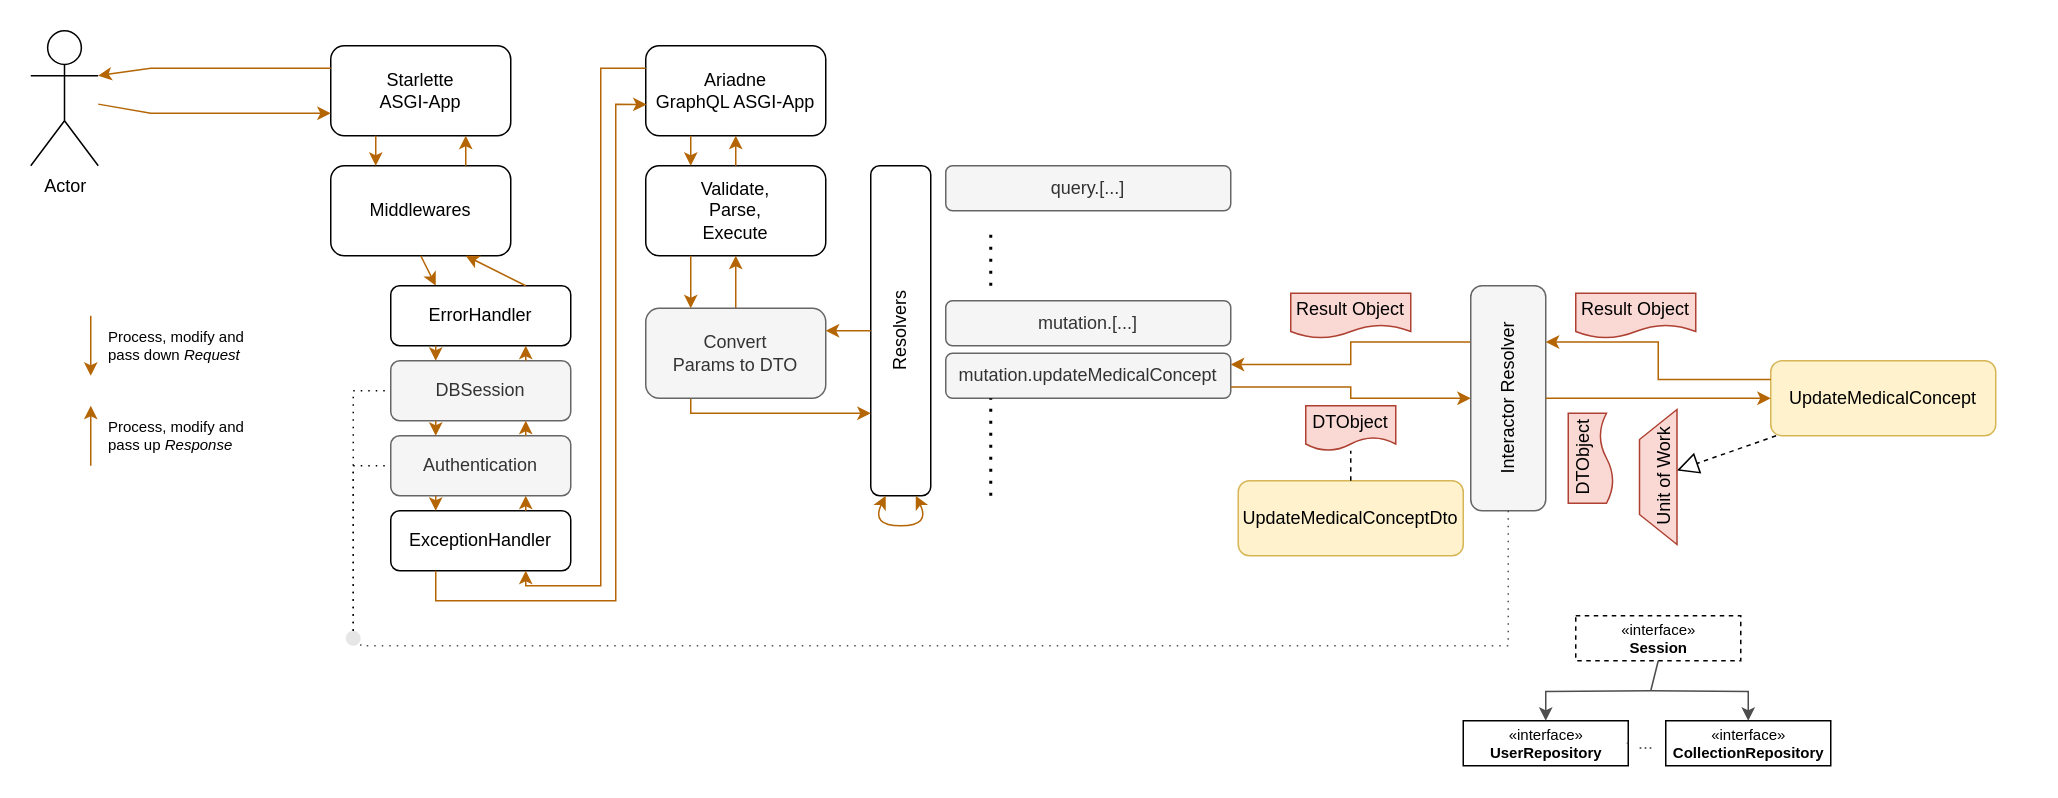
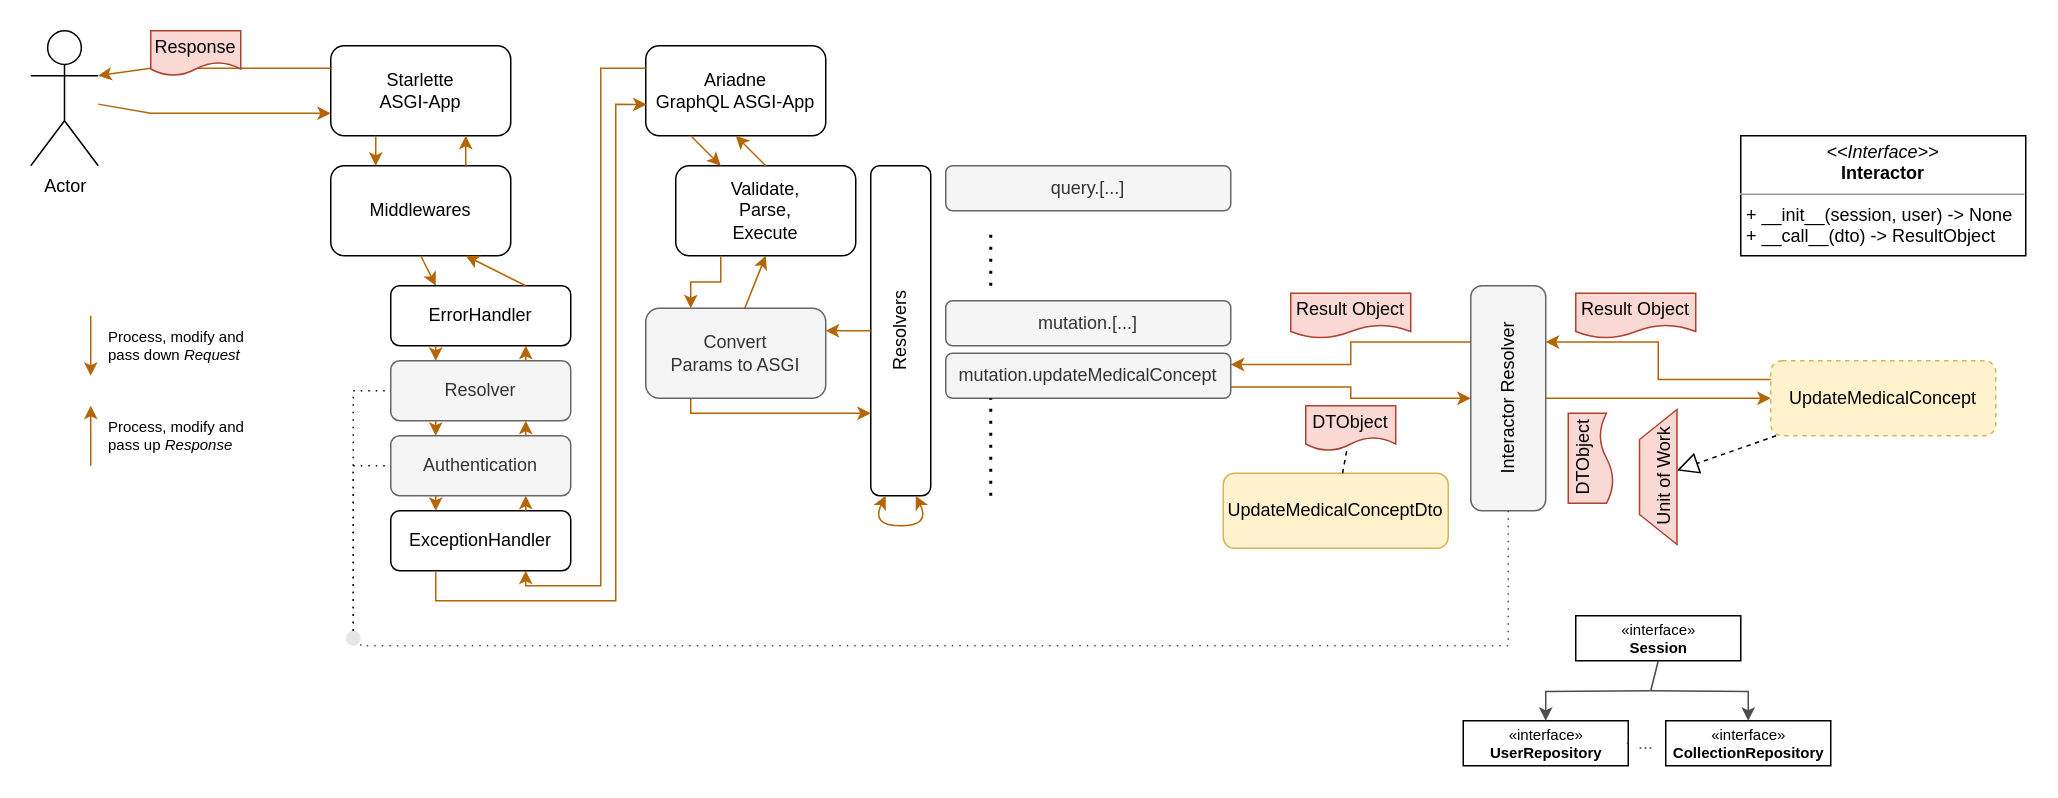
+ <mxCell id="43" value="Response" style="shape=document;whiteSpace=wrap;html=1;boundedLbl=1;fillColor=#fad9d5;strokeColor=#ae4132;" parent="1" vertex="1"><mxGeometry x="100" y="20" width="60" height="30" as="geometry" /></mxCell>
+ <mxCell id="29" value="&lt;p style=&quot;margin: 0px ; margin-top: 4px ; text-align: center&quot;&gt;&lt;i&gt;&amp;lt;&amp;lt;Interface&amp;gt;&amp;gt;&lt;/i&gt;&lt;br&gt;&lt;b&gt;Interactor&lt;/b&gt;&lt;/p&gt;&lt;hr size=&quot;1&quot;&gt;&lt;p style=&quot;margin: 0px ; margin-left: 4px&quot;&gt;&lt;/p&gt;&lt;p style=&quot;margin: 0px ; margin-left: 4px&quot;&gt;+ __init__(session, user) -&amp;gt; None&lt;/p&gt;&lt;p style=&quot;margin: 0px ; margin-left: 4px&quot;&gt;+ __call__(dto) -&amp;gt; ResultObject&lt;br&gt;&lt;/p&gt;" style="verticalAlign=top;align=left;overflow=fill;fontSize=12;fontFamily=Helvetica;html=1;" parent="1" vertex="1"><mxGeometry x="1160" y="90" width="190" height="80" as="geometry" /></mxCell>
- <mxCell id="17" value="Validate,&lt;br&gt;Parse,&lt;br&gt;Execute" style="rounded=1;whiteSpace=wrap;html=1;" parent="1" vertex="1"><mxGeometry x="430" y="110" width="120" height="60" as="geometry" /></mxCell>
+ <mxCell id="17" value="Validate,&lt;br&gt;Parse,&lt;br&gt;Execute" style="rounded=1;whiteSpace=wrap;html=1;" parent="1" vertex="1"><mxGeometry x="450" y="110" width="120" height="60" as="geometry" /></mxCell>
- <mxCell id="68" value="Convert&lt;br&gt;Params to DTO" style="rounded=1;whiteSpace=wrap;html=1;fillColor=#f5f5f5;fontColor=#333333;strokeColor=#666666;" parent="1" vertex="1"><mxGeometry x="430" y="205" width="120" height="60" as="geometry" /></mxCell>
+ <mxCell id="68" value="Convert&lt;br&gt;Params to ASGI" style="rounded=1;whiteSpace=wrap;html=1;fillColor=#f5f5f5;fontColor=#333333;strokeColor=#666666;" parent="1" vertex="1"><mxGeometry x="430" y="205" width="120" height="60" as="geometry" /></mxCell>
- <mxCell id="4" value="DBSession" style="rounded=1;whiteSpace=wrap;html=1;fillColor=#f5f5f5;fontColor=#333333;strokeColor=#666666;" parent="1" vertex="1"><mxGeometry x="260" y="240" width="120" height="40" as="geometry" /></mxCell>
+ <mxCell id="4" value="Resolver" style="rounded=1;whiteSpace=wrap;html=1;fillColor=#f5f5f5;fontColor=#333333;strokeColor=#666666;" parent="1" vertex="1"><mxGeometry x="260" y="240" width="120" height="40" as="geometry" /></mxCell>
- <mxCell id="28" value="&lt;meta charset=&quot;utf-8&quot;&gt;&lt;span style=&quot;font-family: helvetica; font-size: 12px; font-style: normal; font-weight: 400; letter-spacing: normal; text-align: center; text-indent: 0px; text-transform: none; word-spacing: 0px; display: inline; float: none;&quot;&gt;UpdateMedicalConcept&lt;/span&gt;" style="rounded=1;whiteSpace=wrap;html=1;fontSize=10;fillColor=#fff2cc;strokeColor=#d6b656;fontColor=default;labelBackgroundColor=none;" parent="1" vertex="1"><mxGeometry x="1180" y="240" width="150" height="50" as="geometry" /></mxCell>
+ <mxCell id="28" value="&lt;meta charset=&quot;utf-8&quot;&gt;&lt;span style=&quot;font-family: helvetica; font-size: 12px; font-style: normal; font-weight: 400; letter-spacing: normal; text-align: center; text-indent: 0px; text-transform: none; word-spacing: 0px; display: inline; float: none;&quot;&gt;UpdateMedicalConcept&lt;/span&gt;" style="rounded=1;whiteSpace=wrap;html=1;fontSize=10;fillColor=#fff2cc;strokeColor=#d6b656;fontColor=default;labelBackgroundColor=none;dashed=1;" parent="1" vertex="1"><mxGeometry x="1180" y="240" width="150" height="50" as="geometry" /></mxCell>
- <mxCell id="44" value="&lt;span style=&quot;color: rgb(0, 0, 0); font-family: helvetica; font-size: 12px; font-style: normal; font-weight: 400; letter-spacing: normal; text-align: center; text-indent: 0px; text-transform: none; word-spacing: 0px; display: inline; float: none;&quot;&gt;UpdateMedicalConceptDto&lt;/span&gt;" style="rounded=1;whiteSpace=wrap;html=1;fontSize=10;fillColor=#fff2cc;strokeColor=#d6b656;labelBackgroundColor=none;" parent="1" vertex="1"><mxGeometry x="825" y="320" width="150" height="50" as="geometry" /></mxCell>
+ <mxCell id="44" value="&lt;span style=&quot;color: rgb(0, 0, 0); font-family: helvetica; font-size: 12px; font-style: normal; font-weight: 400; letter-spacing: normal; text-align: center; text-indent: 0px; text-transform: none; word-spacing: 0px; display: inline; float: none;&quot;&gt;UpdateMedicalConceptDto&lt;/span&gt;" style="rounded=1;whiteSpace=wrap;html=1;fontSize=10;fillColor=#fff2cc;strokeColor=#d6b656;labelBackgroundColor=none;" parent="1" vertex="1"><mxGeometry x="815" y="315" width="150" height="50" as="geometry" /></mxCell>
- <mxCell id="54" value="«interface»&lt;br&gt;&lt;b&gt;Session&lt;/b&gt;" style="html=1;fontSize=10;dashed=1;" parent="1" vertex="1"><mxGeometry x="1050" y="410" width="110" height="30" as="geometry" /></mxCell>
+ <mxCell id="54" value="«interface»&lt;br&gt;&lt;b&gt;Session&lt;/b&gt;" style="html=1;fontSize=10;" parent="1" vertex="1"><mxGeometry x="1050" y="410" width="110" height="30" as="geometry" /></mxCell>
